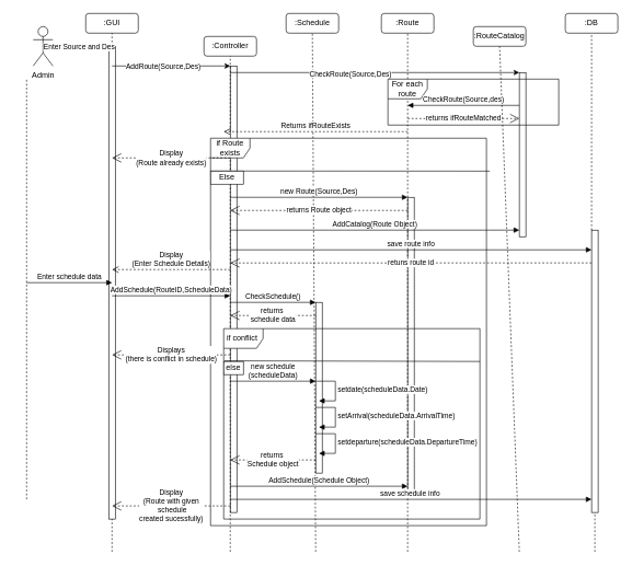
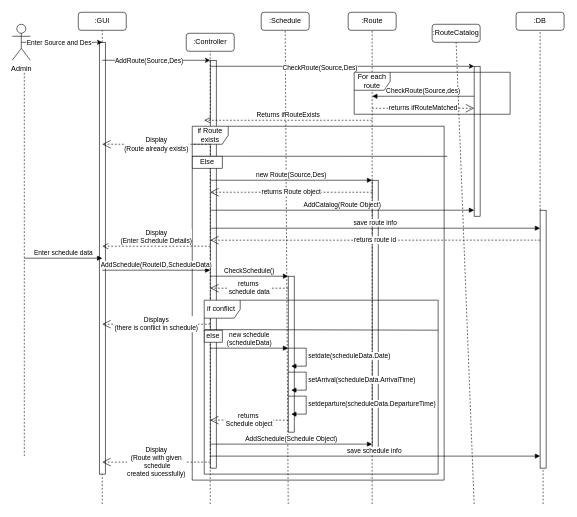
- <mxCell id="7" value="Admin" style="shape=umlActor;verticalLabelPosition=bottom;verticalAlign=top;html=1;outlineConnect=0;" parent="1" vertex="1"><mxGeometry x="50" y="40" width="30" height="60" as="geometry" /></mxCell>
+ <mxCell id="7" value="Admin" style="shape=umlActor;verticalLabelPosition=bottom;verticalAlign=top;html=1;outlineConnect=0;" parent="1" vertex="1"><mxGeometry x="20" y="40" width="30" height="60" as="geometry" /></mxCell>
